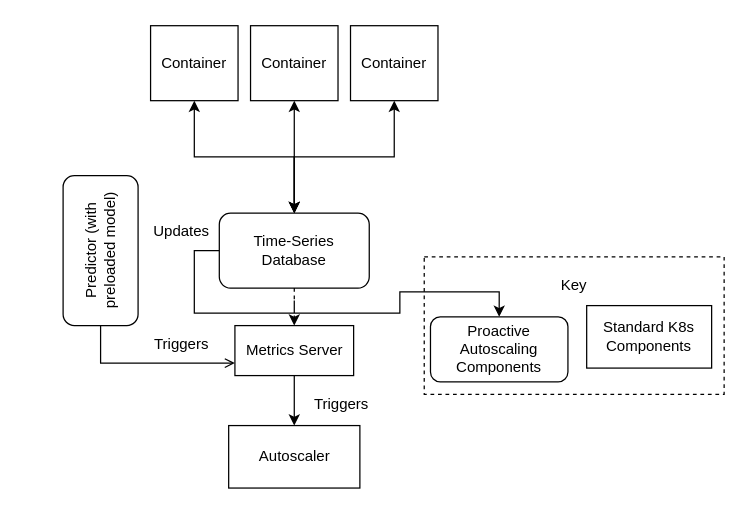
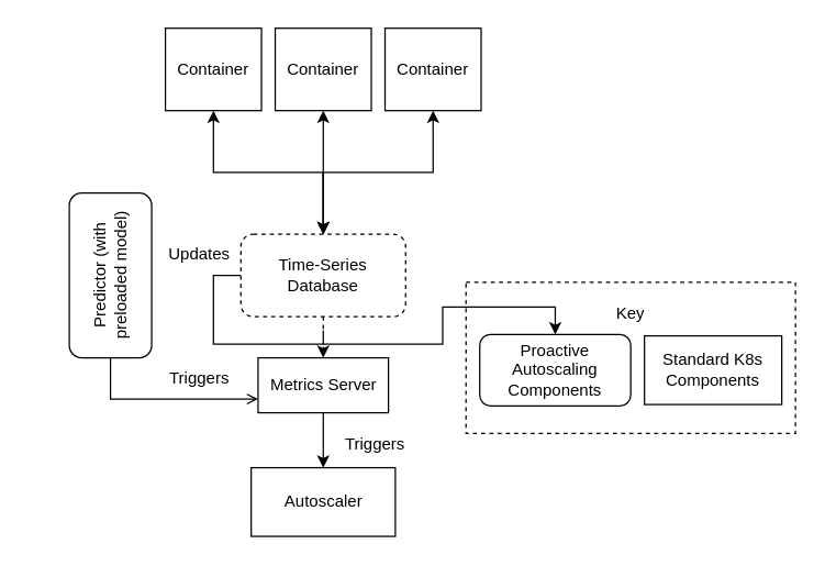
- <mxCell id="12" value="Time-Series Database" style="rounded=1;whiteSpace=wrap;html=1;" vertex="1" parent="1"><mxGeometry x="175" y="170" width="120" height="60" as="geometry" /></mxCell>
+ <mxCell id="12" value="Time-Series Database" style="rounded=1;whiteSpace=wrap;html=1;dashed=1;" vertex="1" parent="1"><mxGeometry x="175" y="170" width="120" height="60" as="geometry" /></mxCell>
- <mxCell id="19" value="Proactive Autoscaling Components" style="rounded=1;whiteSpace=wrap;html=1;" vertex="1" parent="1"><mxGeometry x="344" y="253" width="110" height="52" as="geometry" /></mxCell>
+ <mxCell id="19" value="Proactive Autoscaling Components" style="rounded=1;whiteSpace=wrap;html=1;" vertex="1" parent="1"><mxGeometry x="349" y="243" width="110" height="52" as="geometry" /></mxCell>
